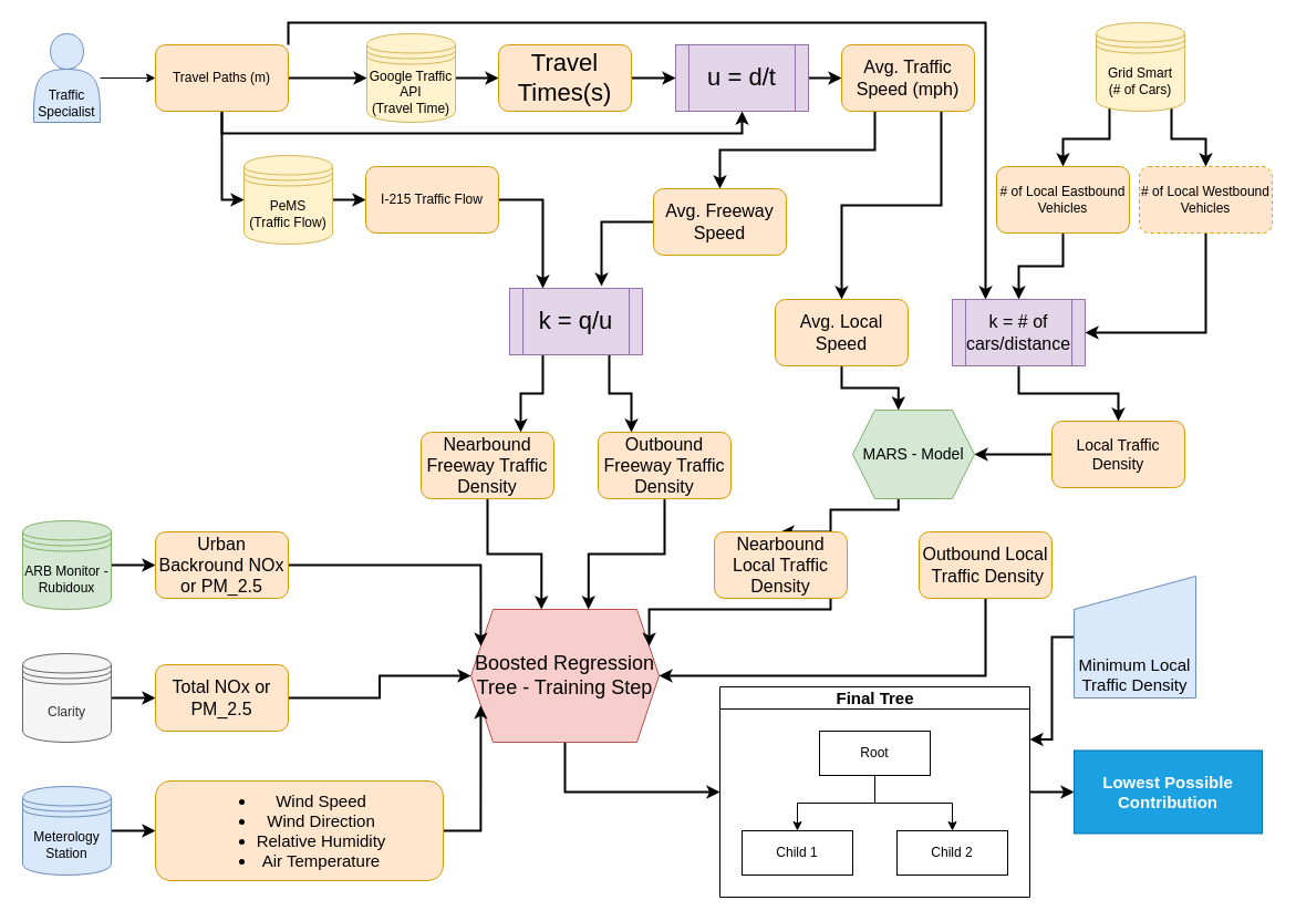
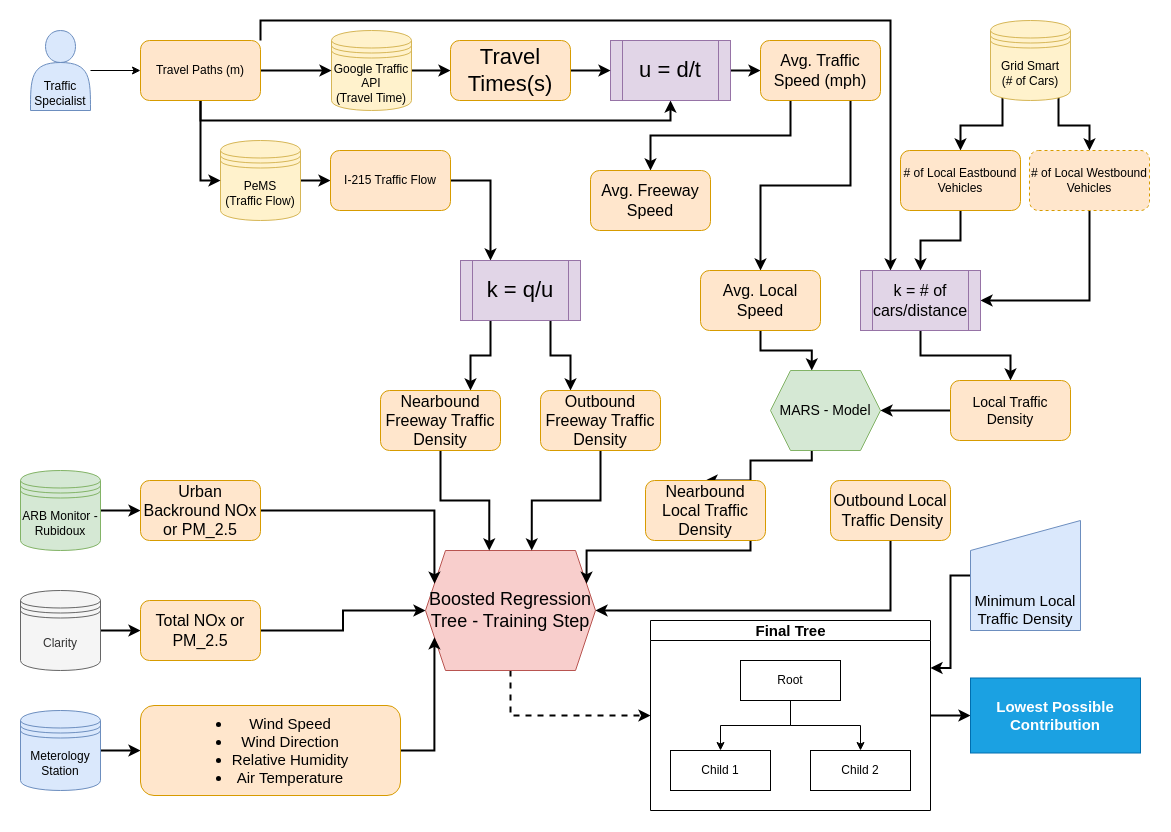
- <mxCell id="38" style="edgeStyle=orthogonalEdgeStyle;rounded=0;orthogonalLoop=1;jettySize=auto;html=1;entryX=0.692;entryY=-0.033;entryDx=0;entryDy=0;entryPerimeter=0;fontSize=16;strokeWidth=2;" parent="1" source="39" target="30" edge="1"><mxGeometry relative="1" as="geometry" /></mxCell>
- <mxCell id="48" style="edgeStyle=orthogonalEdgeStyle;rounded=0;orthogonalLoop=1;jettySize=auto;html=1;entryX=0;entryY=0.5;entryDx=0;entryDy=0;fontSize=15;strokeWidth=2;" parent="1" source="49" target="65" edge="1"><mxGeometry relative="1" as="geometry"><Array as="points"><mxPoint x="510" y="715" /></Array></mxGeometry></mxCell>
+ <mxCell id="48" style="edgeStyle=orthogonalEdgeStyle;rounded=0;orthogonalLoop=1;jettySize=auto;html=1;entryX=0;entryY=0.5;entryDx=0;entryDy=0;fontSize=15;strokeWidth=2;dashed=1;" parent="1" source="49" target="65" edge="1"><mxGeometry relative="1" as="geometry"><Array as="points"><mxPoint x="510" y="715" /></Array></mxGeometry></mxCell>
